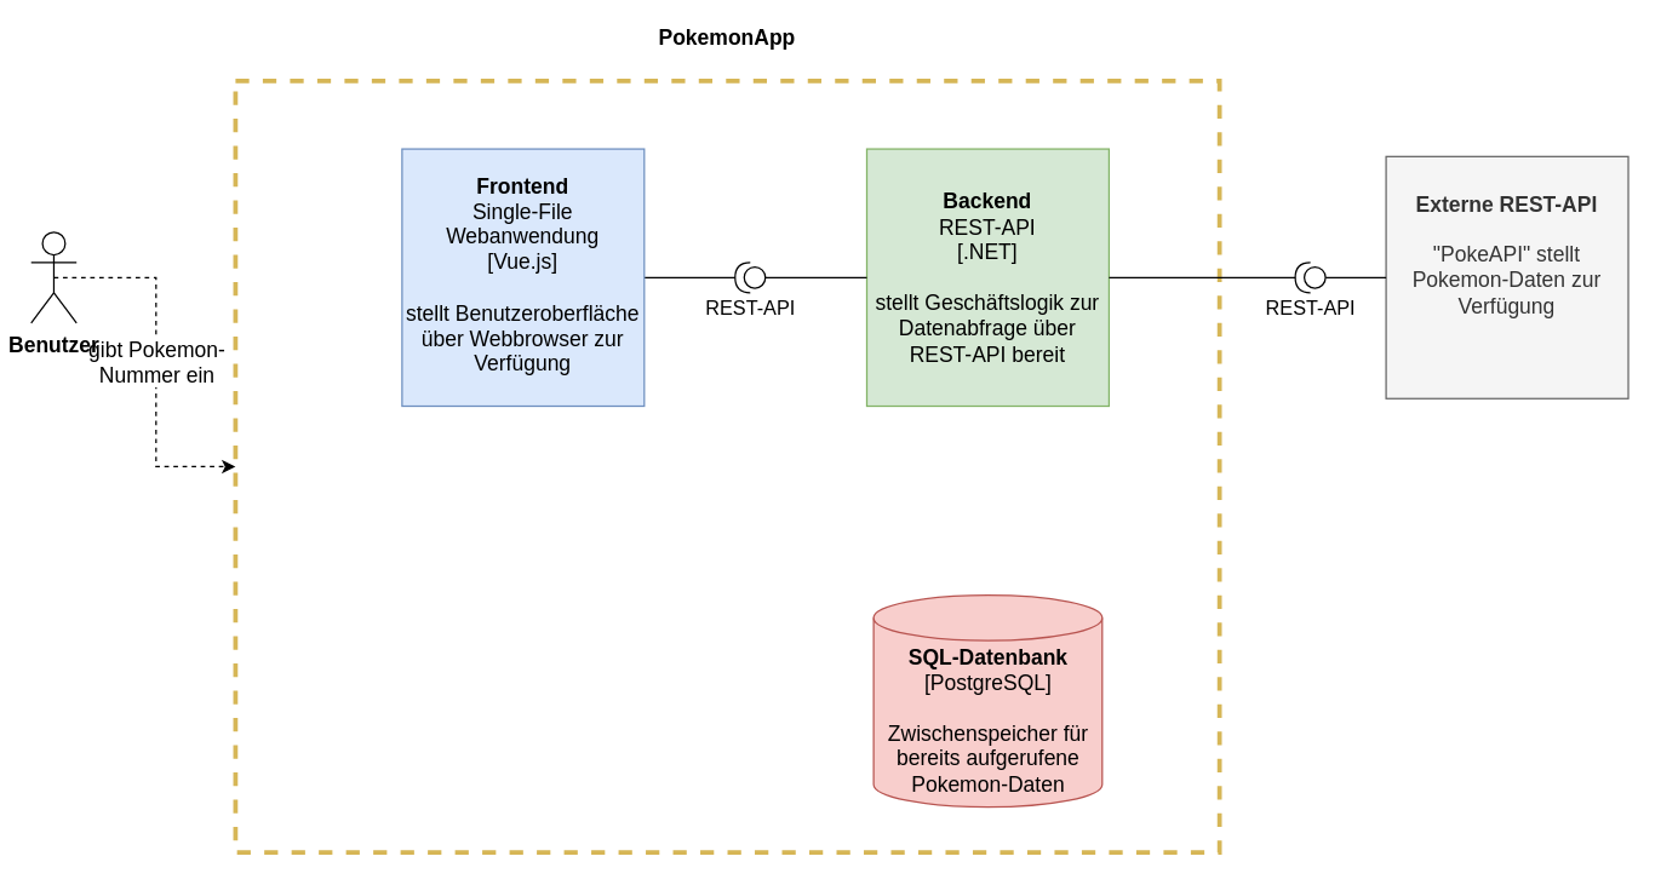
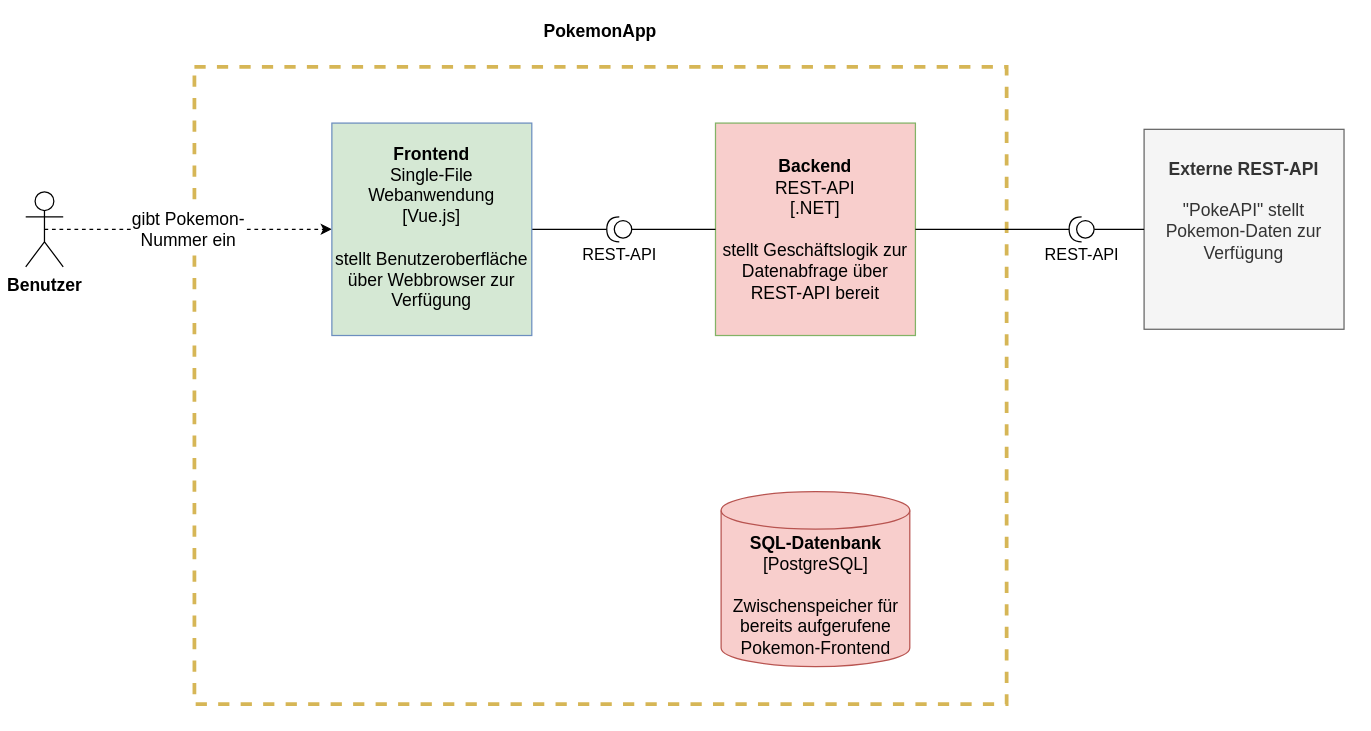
- <mxCell id="7" value="&lt;div style=&quot;font-size: 14px;&quot;&gt;&lt;b style=&quot;font-size: 14px;&quot;&gt;Frontend&lt;/b&gt;&lt;/div&gt;&lt;div style=&quot;font-size: 14px;&quot;&gt;Single-File Webanwendung &lt;br&gt;&lt;/div&gt;&lt;div style=&quot;font-size: 14px;&quot;&gt;[Vue.js]&lt;/div&gt;&lt;div style=&quot;font-size: 14px;&quot;&gt;&lt;br style=&quot;font-size: 14px;&quot;&gt;&lt;/div&gt;&lt;div style=&quot;font-size: 14px;&quot;&gt;stellt Benutzeroberfläche über Webbrowser zur Verfügung&lt;br style=&quot;font-size: 14px;&quot;&gt;&lt;/div&gt;&lt;div style=&quot;font-size: 14px;&quot;&gt;&lt;br style=&quot;font-size: 14px;&quot;&gt;&lt;/div&gt;" style="rounded=0;whiteSpace=wrap;html=1;fillColor=#dae8fc;strokeColor=#6c8ebf;fontSize=14;verticalAlign=bottom;" vertex="1" parent="1"><mxGeometry x="265" y="65" width="160" height="170" as="geometry" /></mxCell>
+ <mxCell id="7" value="&lt;div style=&quot;font-size: 14px;&quot;&gt;&lt;b style=&quot;font-size: 14px;&quot;&gt;Frontend&lt;/b&gt;&lt;/div&gt;&lt;div style=&quot;font-size: 14px;&quot;&gt;Single-File Webanwendung &lt;br&gt;&lt;/div&gt;&lt;div style=&quot;font-size: 14px;&quot;&gt;[Vue.js]&lt;/div&gt;&lt;div style=&quot;font-size: 14px;&quot;&gt;&lt;br style=&quot;font-size: 14px;&quot;&gt;&lt;/div&gt;&lt;div style=&quot;font-size: 14px;&quot;&gt;stellt Benutzeroberfläche über Webbrowser zur Verfügung&lt;br style=&quot;font-size: 14px;&quot;&gt;&lt;/div&gt;&lt;div style=&quot;font-size: 14px;&quot;&gt;&lt;br style=&quot;font-size: 14px;&quot;&gt;&lt;/div&gt;" style="rounded=0;whiteSpace=wrap;html=1;fillColor=#d5e8d4;strokeColor=#6c8ebf;fontSize=14;verticalAlign=bottom;" vertex="1" parent="1"><mxGeometry x="265" y="65" width="160" height="170" as="geometry" /></mxCell>
- <mxCell id="8" value="&lt;div style=&quot;font-size: 14px;&quot;&gt;&lt;b style=&quot;font-size: 14px;&quot;&gt;Backend&lt;/b&gt;&lt;/div&gt;&lt;div style=&quot;font-size: 14px;&quot;&gt;REST-API &lt;br style=&quot;font-size: 14px;&quot;&gt;&lt;/div&gt;&lt;div style=&quot;font-size: 14px;&quot;&gt;[.NET]&lt;/div&gt;&lt;div style=&quot;font-size: 14px;&quot;&gt;&lt;br style=&quot;font-size: 14px;&quot;&gt;&lt;/div&gt;&lt;div style=&quot;font-size: 14px;&quot;&gt;stellt Geschäftslogik zur Datenabfrage über REST-API bereit&lt;br style=&quot;font-size: 14px;&quot;&gt;&lt;/div&gt;" style="rounded=0;whiteSpace=wrap;html=1;fillColor=#d5e8d4;strokeColor=#82b366;fontSize=14;verticalAlign=middle;" vertex="1" parent="1"><mxGeometry x="572" y="65" width="160" height="170" as="geometry" /></mxCell>
+ <mxCell id="8" value="&lt;div style=&quot;font-size: 14px;&quot;&gt;&lt;b style=&quot;font-size: 14px;&quot;&gt;Backend&lt;/b&gt;&lt;/div&gt;&lt;div style=&quot;font-size: 14px;&quot;&gt;REST-API &lt;br style=&quot;font-size: 14px;&quot;&gt;&lt;/div&gt;&lt;div style=&quot;font-size: 14px;&quot;&gt;[.NET]&lt;/div&gt;&lt;div style=&quot;font-size: 14px;&quot;&gt;&lt;br style=&quot;font-size: 14px;&quot;&gt;&lt;/div&gt;&lt;div style=&quot;font-size: 14px;&quot;&gt;stellt Geschäftslogik zur Datenabfrage über REST-API bereit&lt;br style=&quot;font-size: 14px;&quot;&gt;&lt;/div&gt;" style="rounded=0;whiteSpace=wrap;html=1;fillColor=#f8cecc;strokeColor=#82b366;fontSize=14;verticalAlign=middle;" vertex="1" parent="1"><mxGeometry x="572" y="65" width="160" height="170" as="geometry" /></mxCell>
- <mxCell id="3" value="&lt;div style=&quot;font-size: 14px;&quot;&gt;gibt Pokemon-&lt;/div&gt;&lt;div style=&quot;font-size: 14px;&quot;&gt;Nummer ein&lt;/div&gt;" style="edgeStyle=orthogonalEdgeStyle;rounded=0;orthogonalLoop=1;jettySize=auto;html=1;exitX=0.5;exitY=0.5;exitDx=0;exitDy=0;exitPerimeter=0;fontSize=14;dashed=1;" parent="1" source="4" target="2" edge="1"><mxGeometry relative="1" as="geometry" /></mxCell>
+ <mxCell id="3" value="&lt;div style=&quot;font-size: 14px;&quot;&gt;gibt Pokemon-&lt;/div&gt;&lt;div style=&quot;font-size: 14px;&quot;&gt;Nummer ein&lt;/div&gt;" style="edgeStyle=orthogonalEdgeStyle;rounded=0;orthogonalLoop=1;jettySize=auto;html=1;exitX=0.5;exitY=0.5;exitDx=0;exitDy=0;exitPerimeter=0;fontSize=14;dashed=1;" parent="1" source="4" target="7" edge="1"><mxGeometry relative="1" as="geometry" /></mxCell>
- <mxCell id="9" value="&lt;div&gt;&lt;b&gt;SQL-Datenbank&lt;br&gt;&lt;/b&gt;&lt;/div&gt;&lt;div&gt;&lt;div&gt;[PostgreSQL]&lt;b&gt;&lt;br&gt;&lt;/b&gt;&lt;/div&gt;&lt;div&gt;&lt;br&gt;&lt;/div&gt;Zwischenspeicher für bereits aufgerufene Pokemon-Daten&lt;br&gt;&lt;/div&gt;" style="shape=cylinder3;whiteSpace=wrap;html=1;boundedLbl=1;backgroundOutline=1;size=15;labelPosition=center;verticalLabelPosition=middle;align=center;verticalAlign=middle;fillColor=#f8cecc;strokeColor=#b85450;fontSize=14;fontStyle=0" vertex="1" parent="1"><mxGeometry x="576.5" y="360" width="151" height="140" as="geometry" /></mxCell>
+ <mxCell id="9" value="&lt;div&gt;&lt;b&gt;SQL-Datenbank&lt;br&gt;&lt;/b&gt;&lt;/div&gt;&lt;div&gt;&lt;div&gt;[PostgreSQL]&lt;b&gt;&lt;br&gt;&lt;/b&gt;&lt;/div&gt;&lt;div&gt;&lt;br&gt;&lt;/div&gt;Zwischenspeicher für bereits aufgerufene Pokemon-Frontend&lt;br&gt;&lt;/div&gt;" style="shape=cylinder3;whiteSpace=wrap;html=1;boundedLbl=1;backgroundOutline=1;size=15;labelPosition=center;verticalLabelPosition=middle;align=center;verticalAlign=middle;fillColor=#f8cecc;strokeColor=#b85450;fontSize=14;fontStyle=0" vertex="1" parent="1"><mxGeometry x="576.5" y="360" width="151" height="140" as="geometry" /></mxCell>
